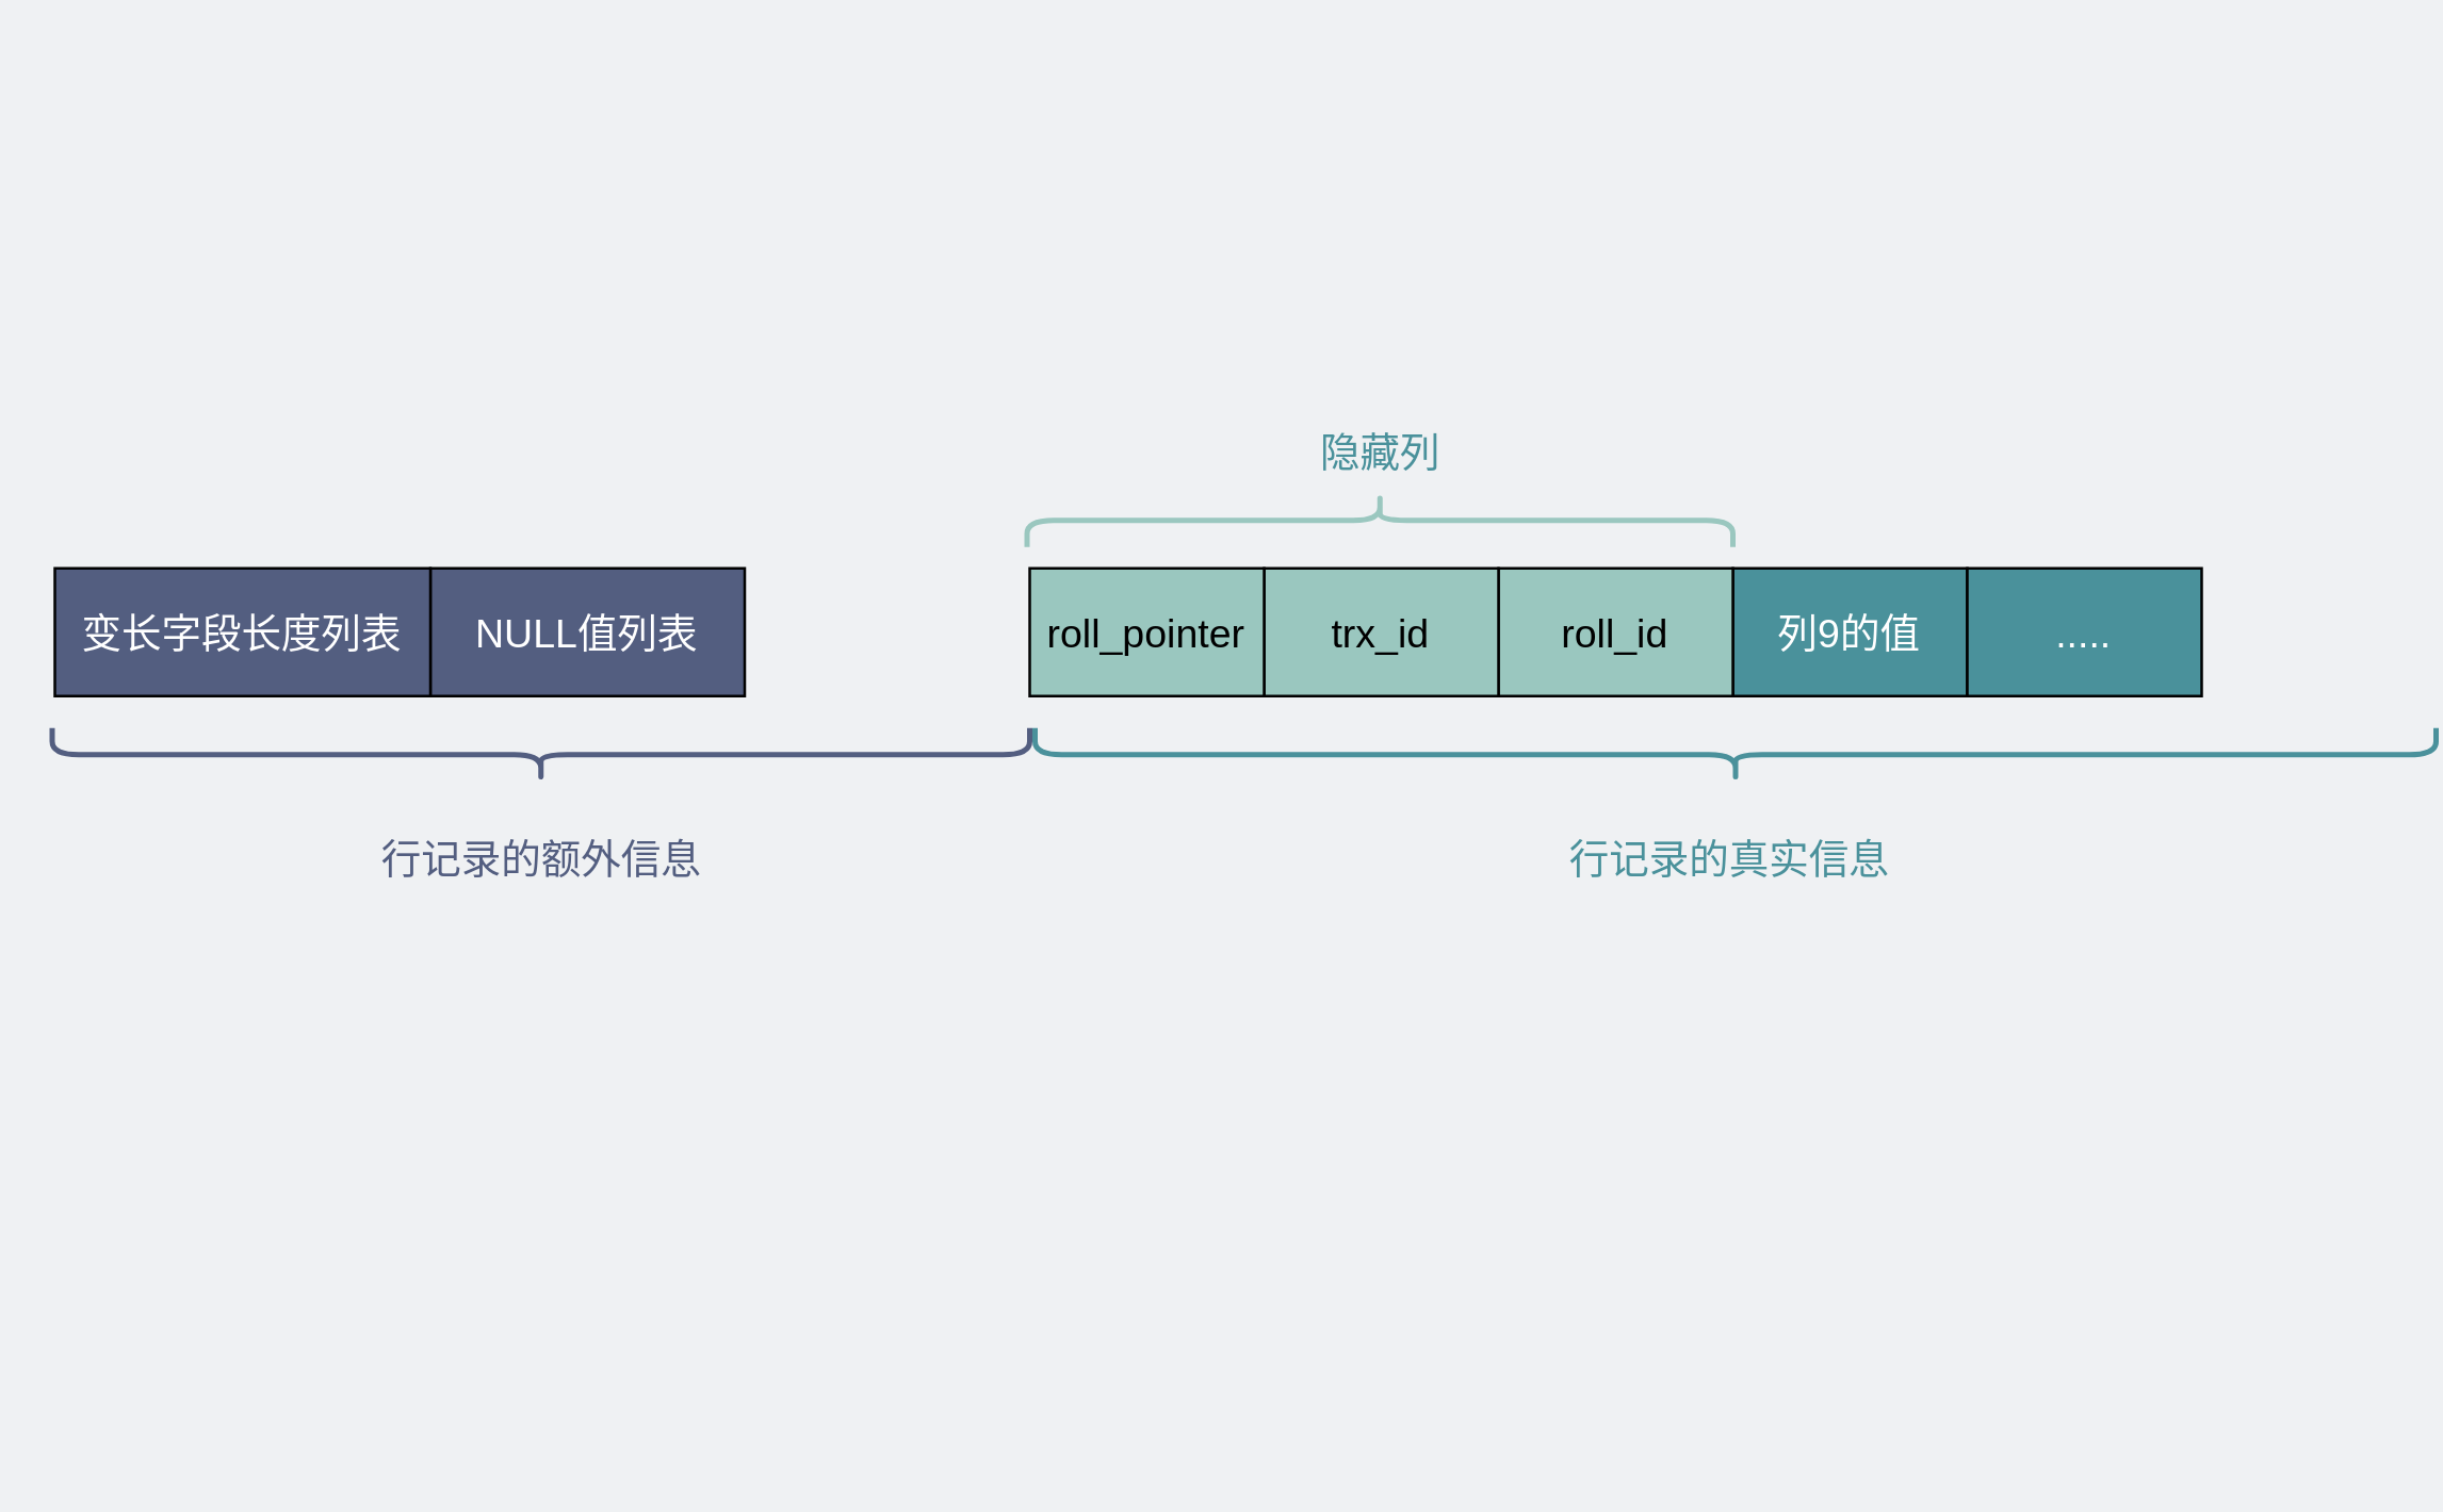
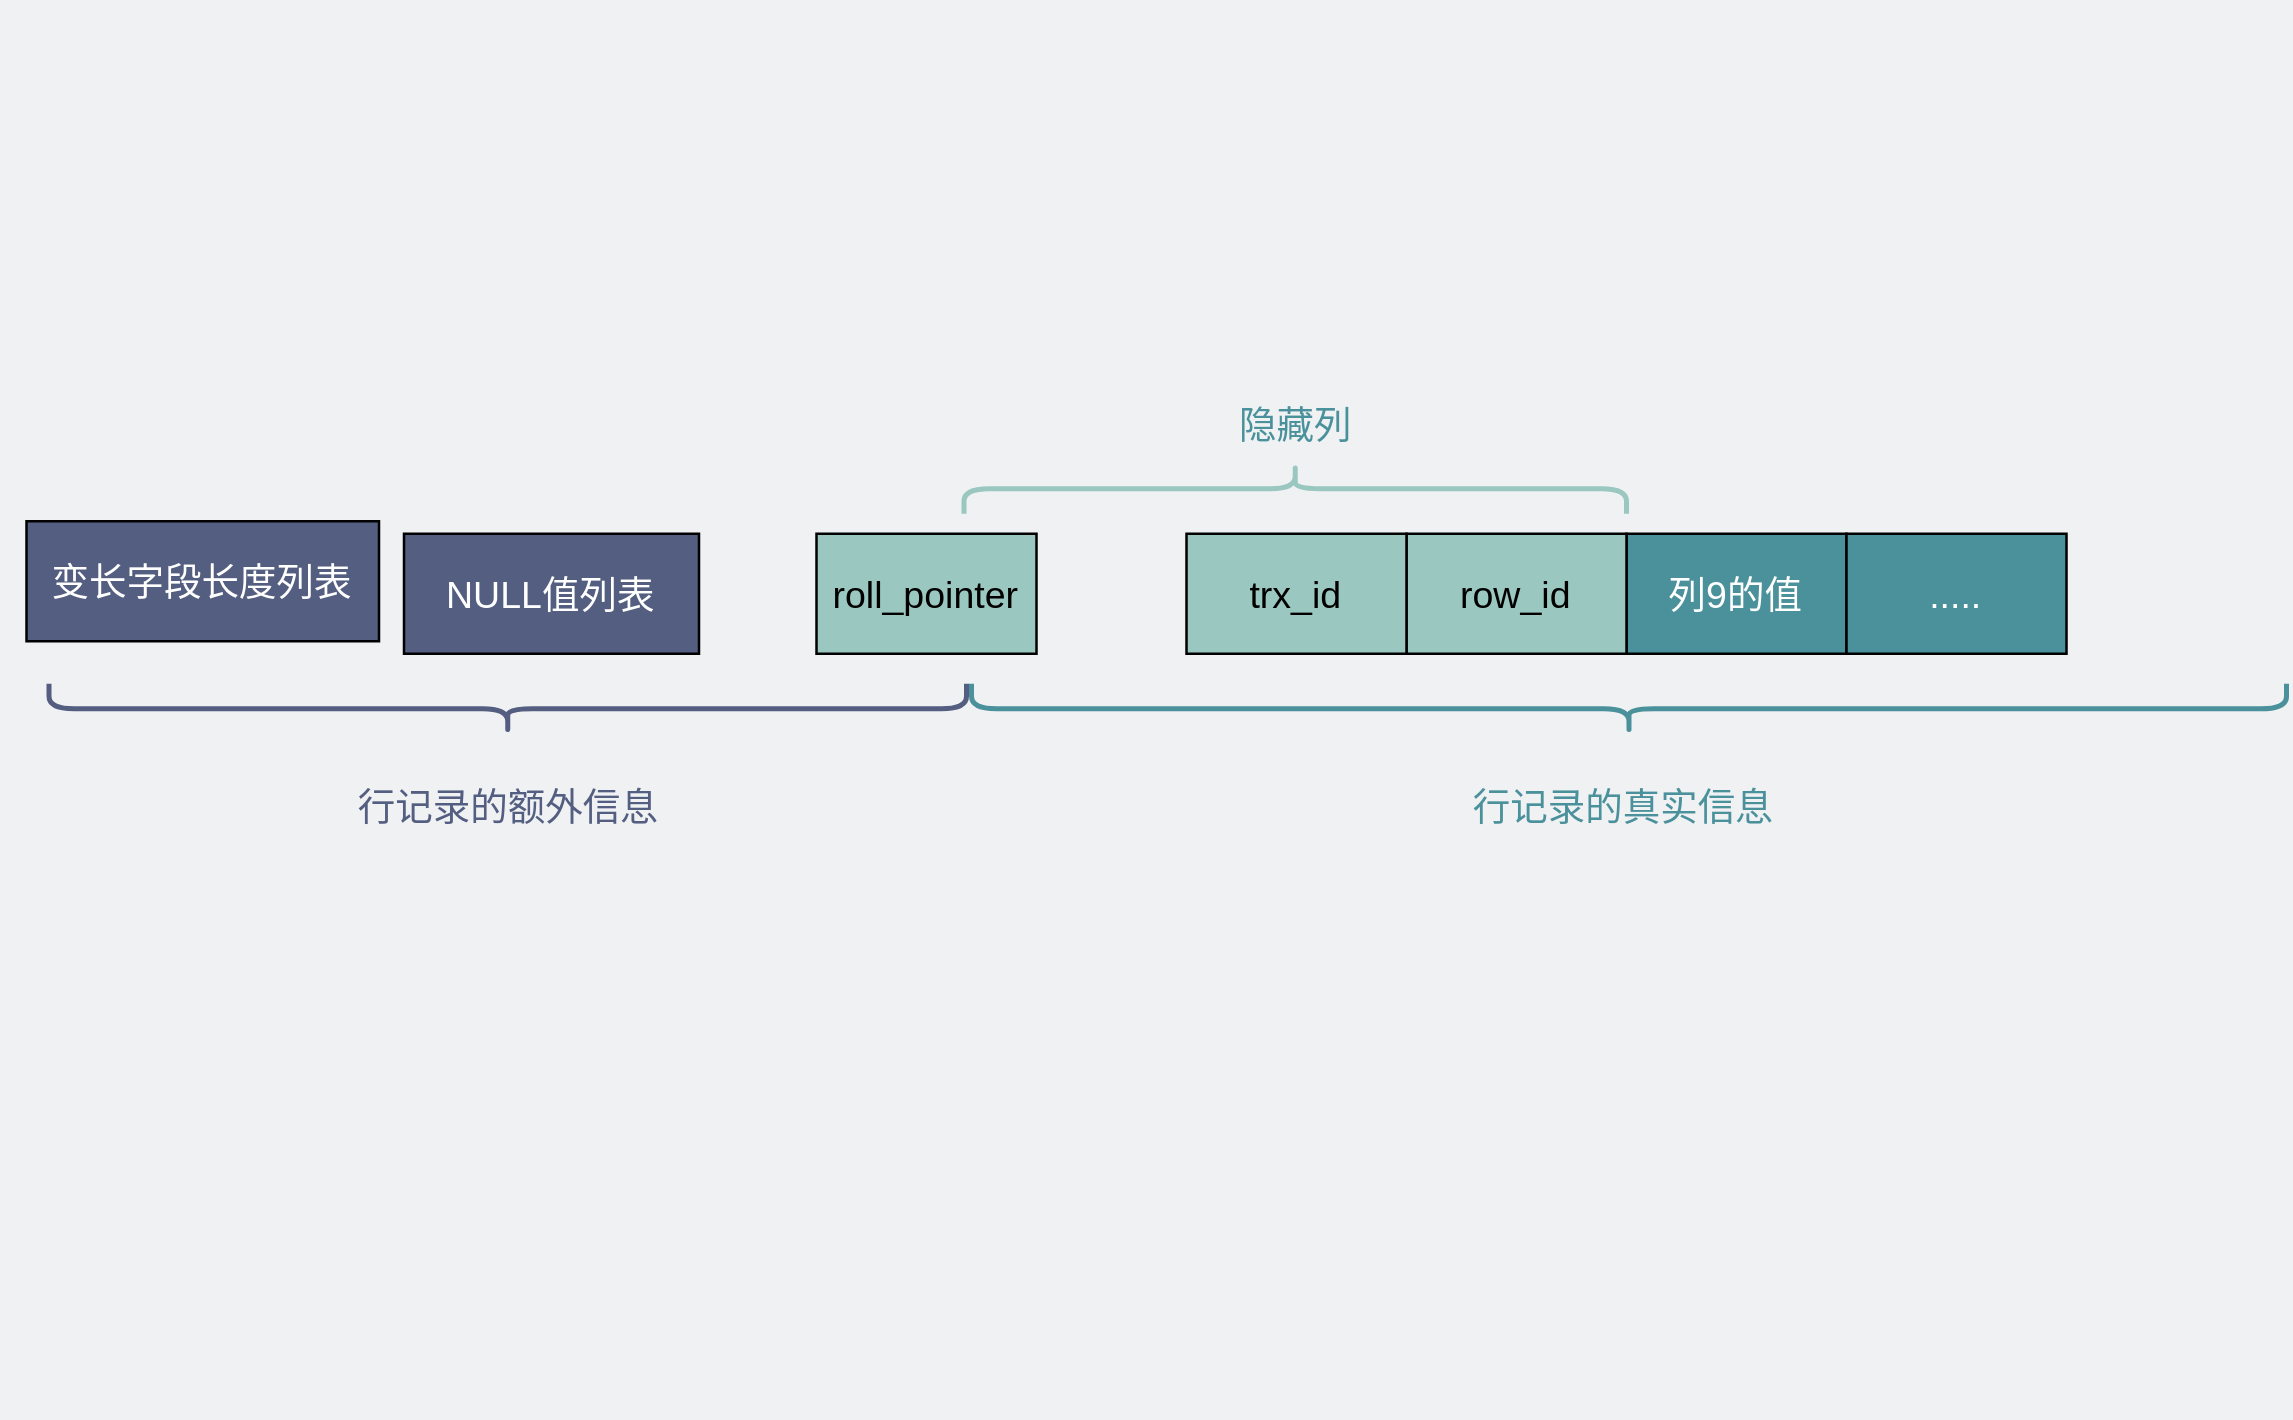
- <mxCell id="8" value="变长字段长度列表" style="rounded=0;whiteSpace=wrap;html=1;fillColor=#535E80;gradientColor=none;fontSize=15;fontColor=#FFFFFF;" parent="1" vertex="1"><mxGeometry x="20" y="213" width="141" height="48" as="geometry" /></mxCell>
+ <mxCell id="8" value="变长字段长度列表" style="rounded=0;whiteSpace=wrap;html=1;fillColor=#535E80;gradientColor=none;fontSize=15;fontColor=#FFFFFF;" parent="1" vertex="1"><mxGeometry x="10" y="208" width="141" height="48" as="geometry" /></mxCell>
- <mxCell id="5" value="roll_pointer" style="rounded=0;whiteSpace=wrap;html=1;fillColor=#9AC7BF;gradientColor=none;fontSize=15;" parent="1" vertex="1"><mxGeometry x="386" y="213" width="88" height="48" as="geometry" /></mxCell>
+ <mxCell id="5" value="roll_pointer" style="rounded=0;whiteSpace=wrap;html=1;fillColor=#9AC7BF;gradientColor=none;fontSize=15;" parent="1" vertex="1"><mxGeometry x="326" y="213" width="88" height="48" as="geometry" /></mxCell>
- <mxCell id="3" value="roll_id" style="rounded=0;whiteSpace=wrap;html=1;fillColor=#9AC7BF;gradientColor=none;fontSize=15;" parent="1" vertex="1"><mxGeometry x="562" y="213" width="88" height="48" as="geometry" /></mxCell>
+ <mxCell id="3" value="row_id" style="rounded=0;whiteSpace=wrap;html=1;fillColor=#9AC7BF;gradientColor=none;fontSize=15;" parent="1" vertex="1"><mxGeometry x="562" y="213" width="88" height="48" as="geometry" /></mxCell>
